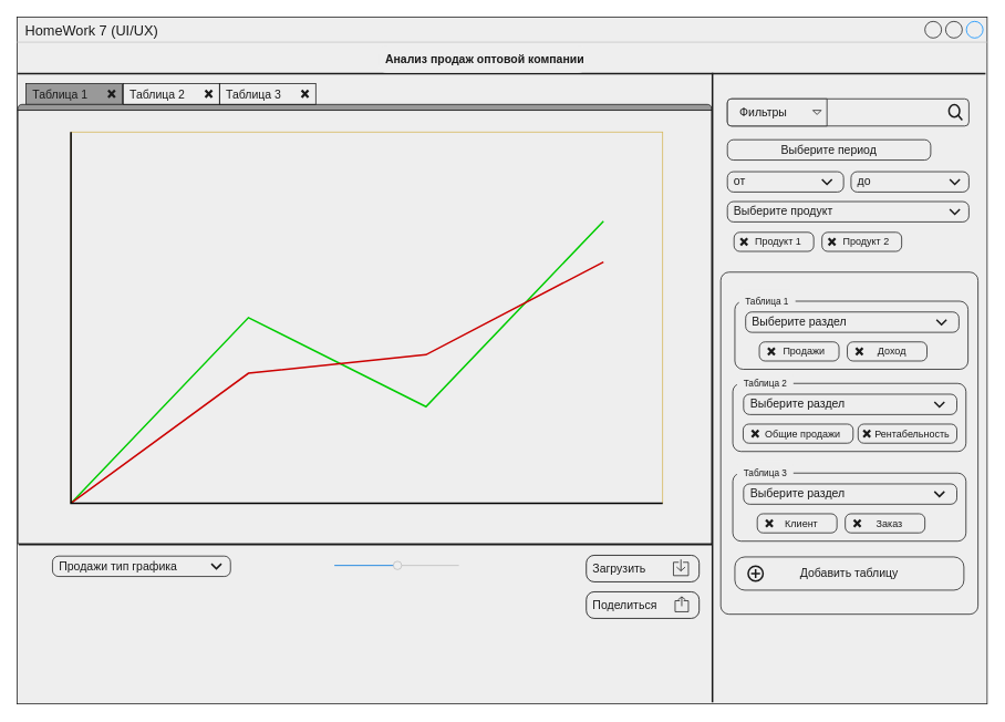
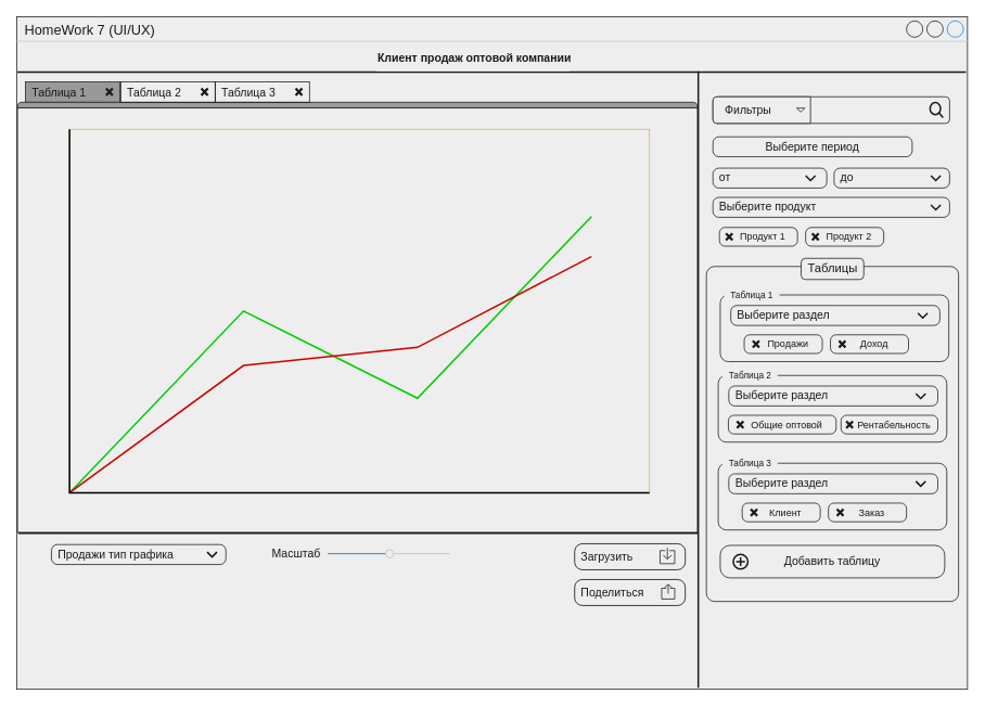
- <mxCell id="66" value="Анализ продаж оптовой компании" style="shape=rect;rounded=1;whiteSpace=wrap;html=1;shadow=0;arcSize=30;fontSize=14;spacingLeft=6;fontStyle=1;align=left;strokeWidth=1;perimeterSpacing=0;labelBackgroundColor=none;movable=0;resizable=0;rotatable=0;deletable=0;editable=0;locked=1;connectable=0;fillColor=#EEEEEE;strokeColor=none;fontColor=#1A1A1A;" vertex="1" parent="1"><mxGeometry x="456" y="54" width="250" height="33" as="geometry" /></mxCell>
+ <mxCell id="66" value="Клиент продаж оптовой компании" style="shape=rect;rounded=1;whiteSpace=wrap;html=1;shadow=0;arcSize=30;fontSize=14;spacingLeft=6;fontStyle=1;align=left;strokeWidth=1;perimeterSpacing=0;labelBackgroundColor=none;movable=0;resizable=0;rotatable=0;deletable=0;editable=0;locked=1;connectable=0;fillColor=#EEEEEE;strokeColor=none;fontColor=#1A1A1A;" vertex="1" parent="1"><mxGeometry x="456" y="54" width="250" height="33" as="geometry" /></mxCell>
+ <mxCell id="26" value="Таблицы" style="shape=rect;strokeColor=#1A1A1A;fillColor=#EEEEEE;strokeWidth=1;dashed=0;rounded=1;arcSize=20;fontColor=#1A1A1A;fontSize=15;spacing=2;spacingTop=-2;align=center;autosize=1;spacingLeft=0;resizeWidth=0;resizeHeight=0;perimeter=none;html=1;whiteSpace=wrap;labelBackgroundColor=none;movable=0;resizable=0;rotatable=0;deletable=0;editable=0;locked=1;connectable=0;" vertex="1" parent="25"><mxGeometry x="116.5" width="77" height="26" as="geometry" /></mxCell>
- <mxCell id="39" value="Общие продажи" style="shape=rect;rounded=1;whiteSpace=wrap;html=1;shadow=0;arcSize=30;fontSize=12;spacingLeft=11;fontStyle=0;align=center;strokeWidth=1;perimeterSpacing=0;labelBackgroundColor=none;movable=0;resizable=0;rotatable=0;deletable=0;editable=0;locked=1;connectable=0;fillColor=#EEEEEE;strokeColor=#1A1A1A;fontColor=#1A1A1A;" vertex="1" parent="35"><mxGeometry x="12.5" y="59" width="132.5" height="23" as="geometry" /></mxCell>
+ <mxCell id="39" value="Общие оптовой" style="shape=rect;rounded=1;whiteSpace=wrap;html=1;shadow=0;arcSize=30;fontSize=12;spacingLeft=11;fontStyle=0;align=center;strokeWidth=1;perimeterSpacing=0;labelBackgroundColor=none;movable=0;resizable=0;rotatable=0;deletable=0;editable=0;locked=1;connectable=0;fillColor=#EEEEEE;strokeColor=#1A1A1A;fontColor=#1A1A1A;" vertex="1" parent="35"><mxGeometry x="12.5" y="59" width="132.5" height="23" as="geometry" /></mxCell>
+ <mxCell id="58" value="Масштаб" style="shape=rect;rounded=1;whiteSpace=wrap;html=1;shadow=0;arcSize=30;fontSize=14;spacingLeft=6;fontStyle=0;align=left;strokeWidth=1;perimeterSpacing=0;labelBackgroundColor=none;movable=0;resizable=0;rotatable=0;deletable=0;editable=0;locked=1;connectable=0;fillColor=#EEEEEE;strokeColor=none;fontColor=#1A1A1A;" vertex="1" parent="1"><mxGeometry x="325.5" y="668" width="75" height="24.5" as="geometry" /></mxCell>
